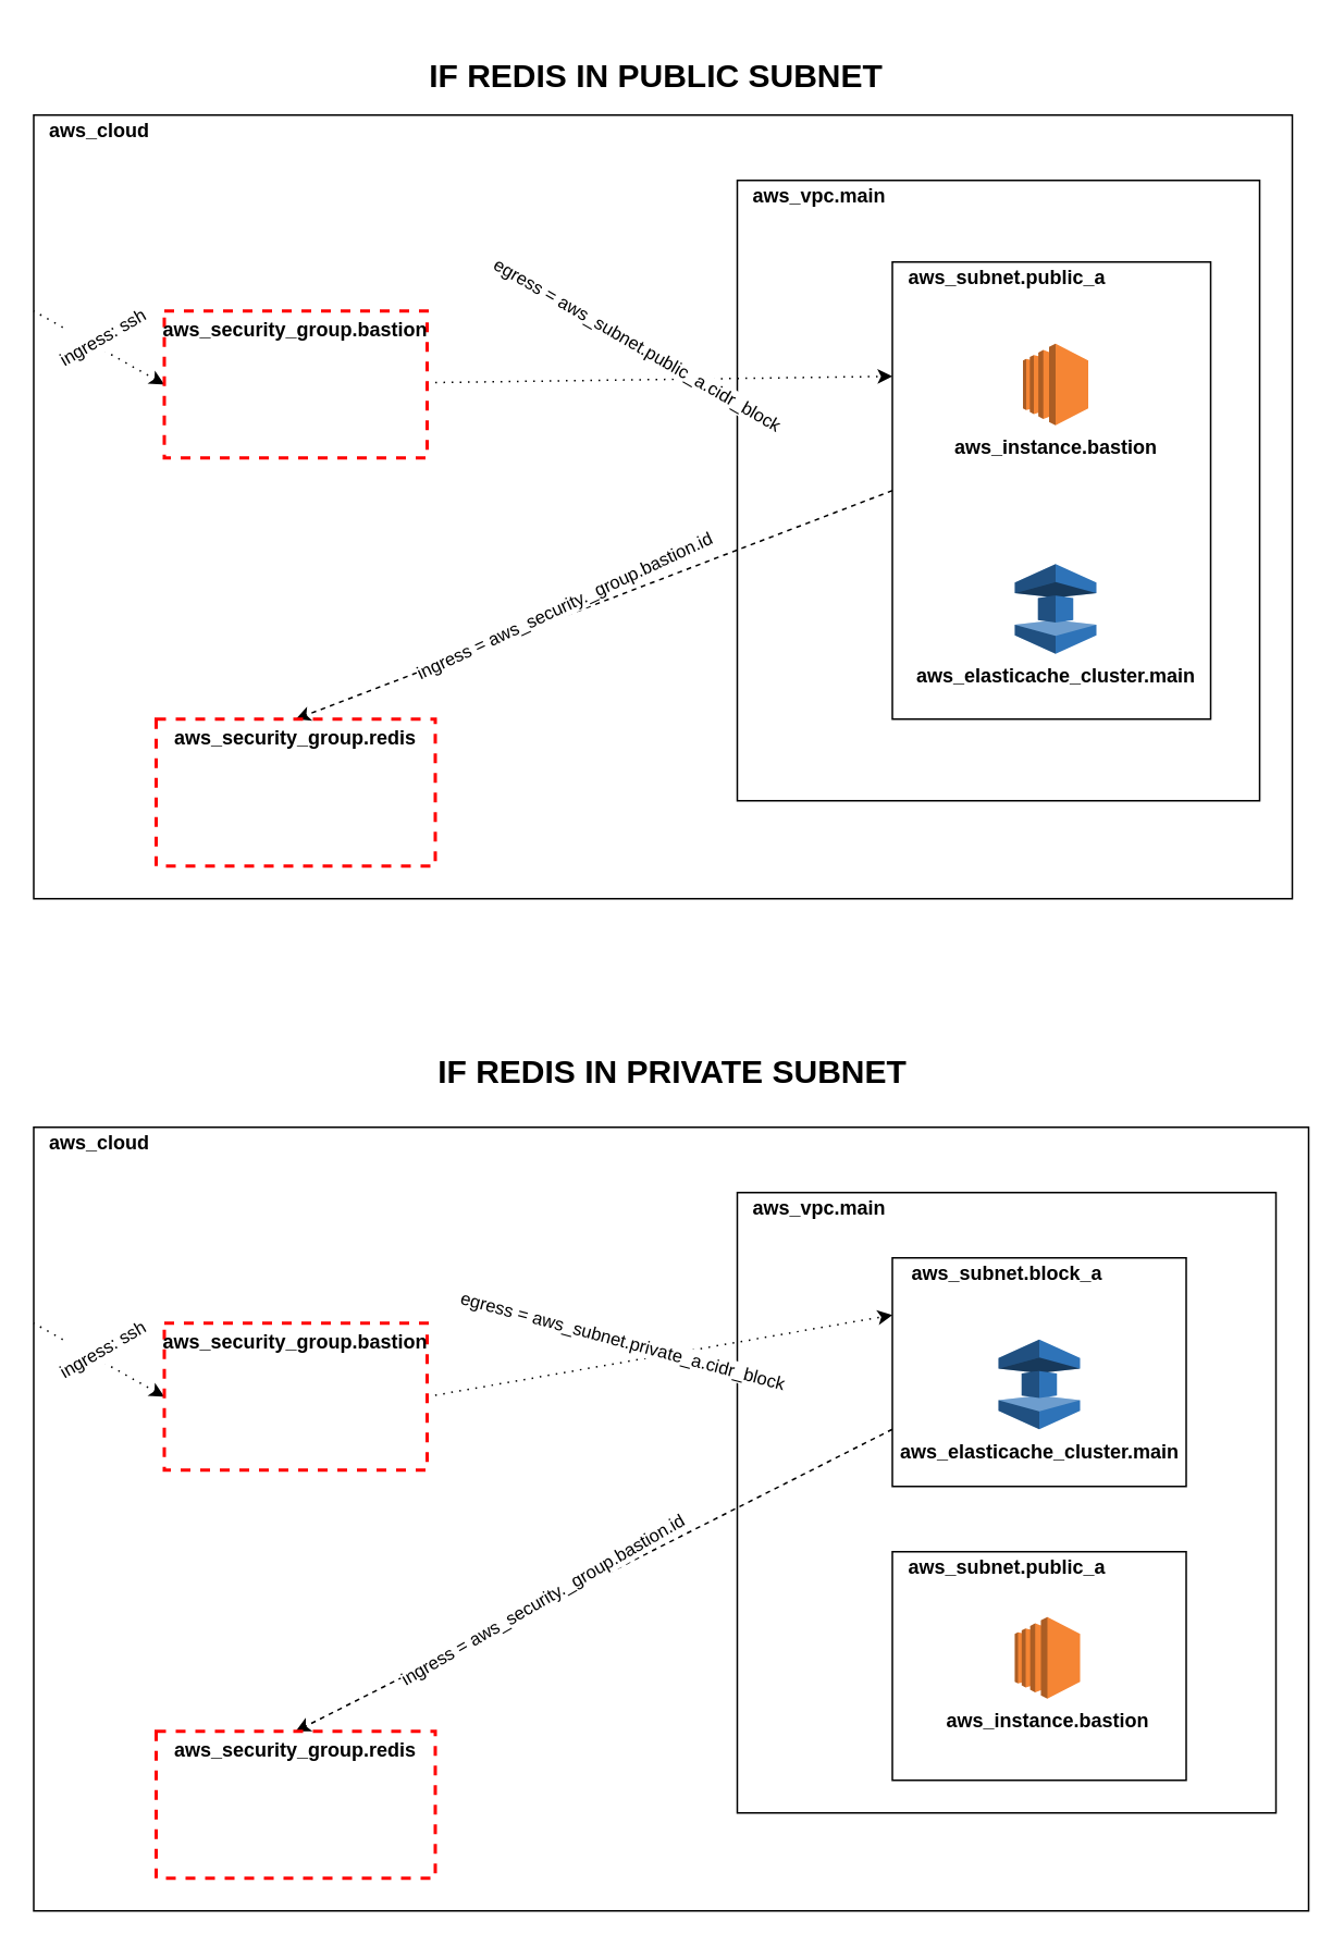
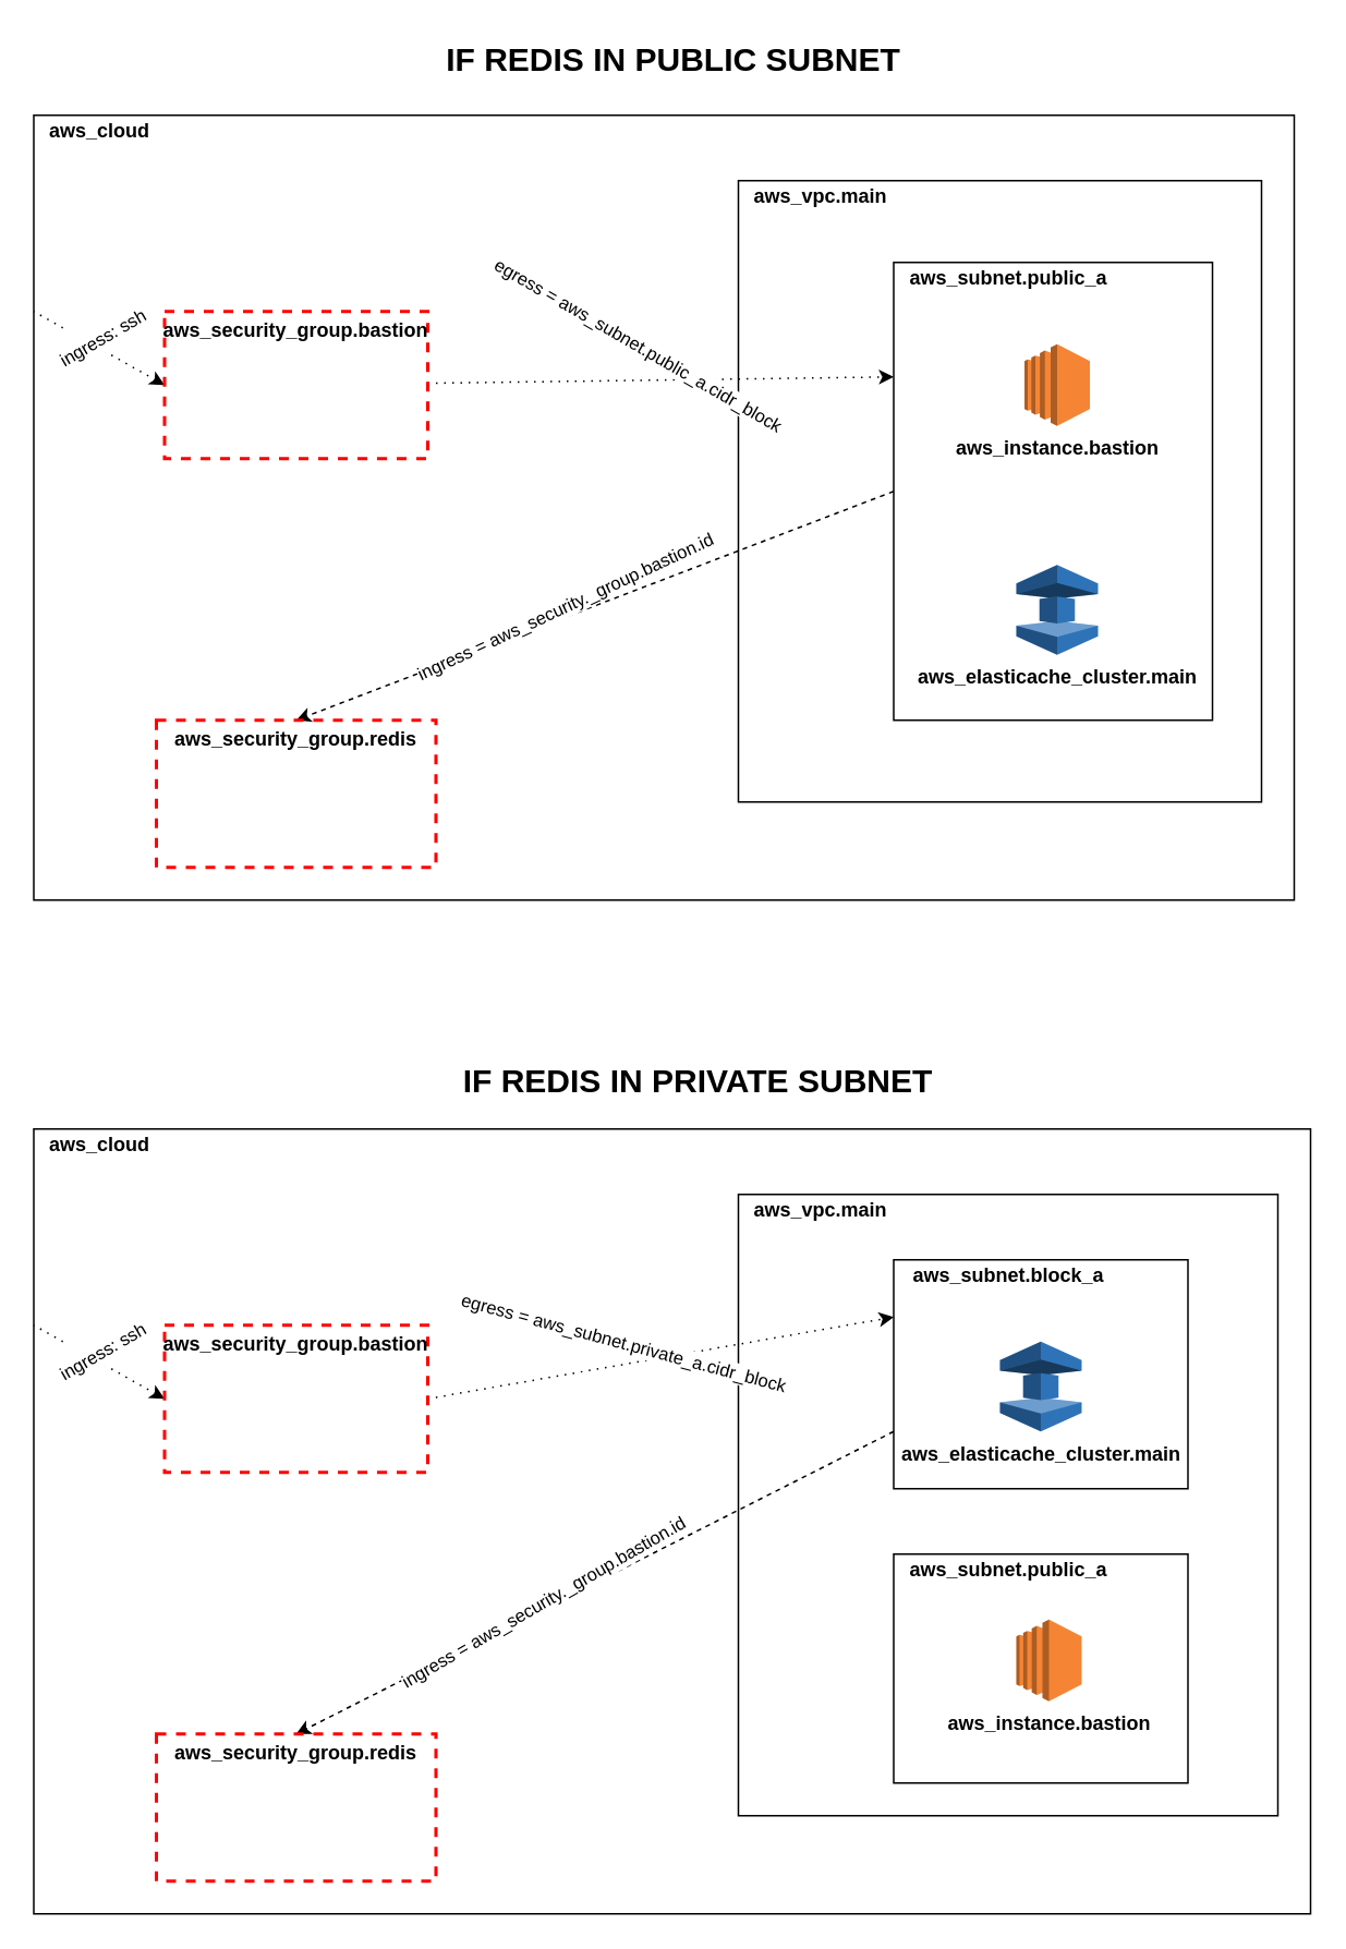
- <mxCell id="5" value="IF REDIS IN PUBLIC SUBNET" style="text;html=1;align=center;verticalAlign=middle;resizable=0;points=[];autosize=1;fontStyle=1;fontSize=20;" vertex="1" parent="1"><mxGeometry x="256" y="30" width="290" height="30" as="geometry" /></mxCell>
+ <mxCell id="5" value="IF REDIS IN PUBLIC SUBNET" style="text;html=1;align=center;verticalAlign=middle;resizable=0;points=[];autosize=1;fontStyle=1;fontSize=20;" vertex="1" parent="1"><mxGeometry x="266" y="20" width="290" height="30" as="geometry" /></mxCell>
- <mxCell id="22" value="IF REDIS IN PRIVATE SUBNET" style="text;html=1;align=center;verticalAlign=middle;resizable=0;points=[];autosize=1;fontStyle=1;fontSize=20;" vertex="1" parent="1"><mxGeometry x="261" y="640" width="300" height="30" as="geometry" /></mxCell>
+ <mxCell id="22" value="IF REDIS IN PRIVATE SUBNET" style="text;html=1;align=center;verticalAlign=middle;resizable=0;points=[];autosize=1;fontStyle=1;fontSize=20;" vertex="1" parent="1"><mxGeometry x="276" y="645" width="300" height="30" as="geometry" /></mxCell>
